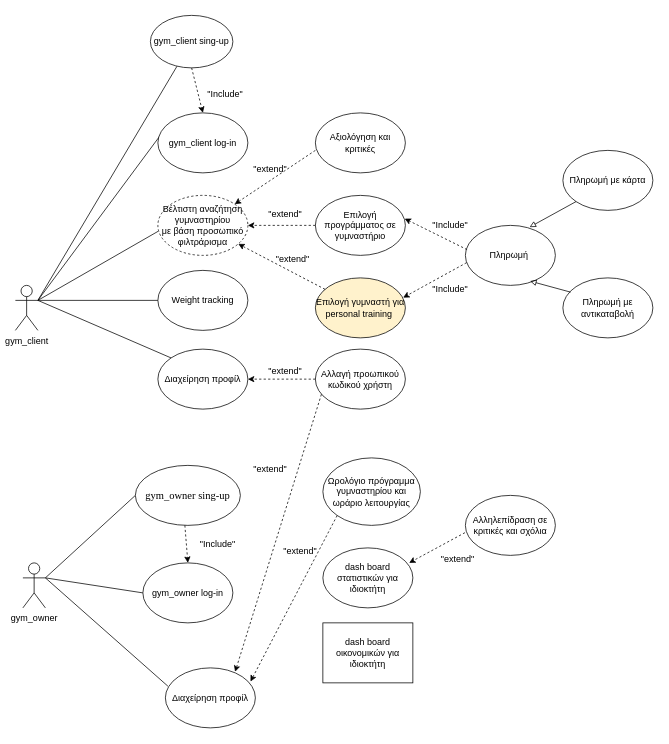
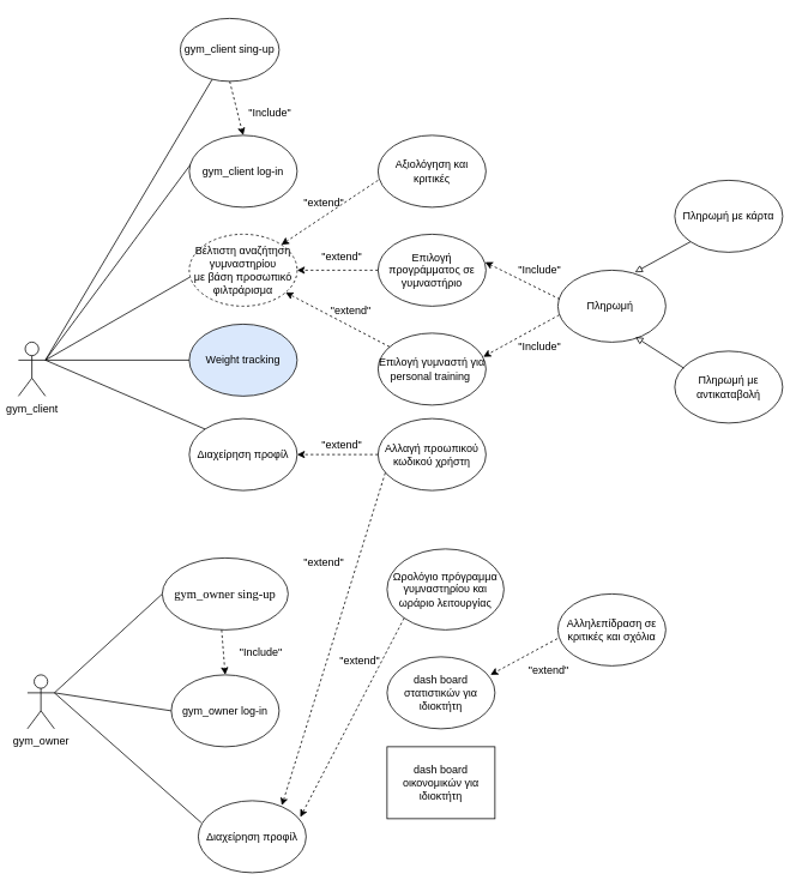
- <mxCell id="10" value="Weight tracking" style="ellipse;whiteSpace=wrap;html=1;" parent="1" vertex="1"><mxGeometry x="210" y="360" width="120" height="80" as="geometry" /></mxCell>
+ <mxCell id="10" value="Weight tracking" style="ellipse;whiteSpace=wrap;html=1;fillColor=#dae8fc;" parent="1" vertex="1"><mxGeometry x="210" y="360" width="120" height="80" as="geometry" /></mxCell>
- <mxCell id="8" value="Επιλογή γυμναστή για personal training&amp;nbsp;" style="ellipse;whiteSpace=wrap;html=1;fillColor=#fff2cc;" parent="1" vertex="1"><mxGeometry x="420" y="370" width="120" height="80" as="geometry" /></mxCell>
+ <mxCell id="8" value="Επιλογή γυμναστή για personal training&amp;nbsp;" style="ellipse;whiteSpace=wrap;html=1;" parent="1" vertex="1"><mxGeometry x="420" y="370" width="120" height="80" as="geometry" /></mxCell>
- <mxCell id="13" value="Πληρωμή με αντικαταβολή" style="ellipse;whiteSpace=wrap;html=1;" parent="1" vertex="1"><mxGeometry x="750" y="370" width="120" height="80" as="geometry" /></mxCell>
+ <mxCell id="13" value="Πληρωμή με αντικαταβολή" style="ellipse;whiteSpace=wrap;html=1;" parent="1" vertex="1"><mxGeometry x="750" y="390" width="120" height="80" as="geometry" /></mxCell>
